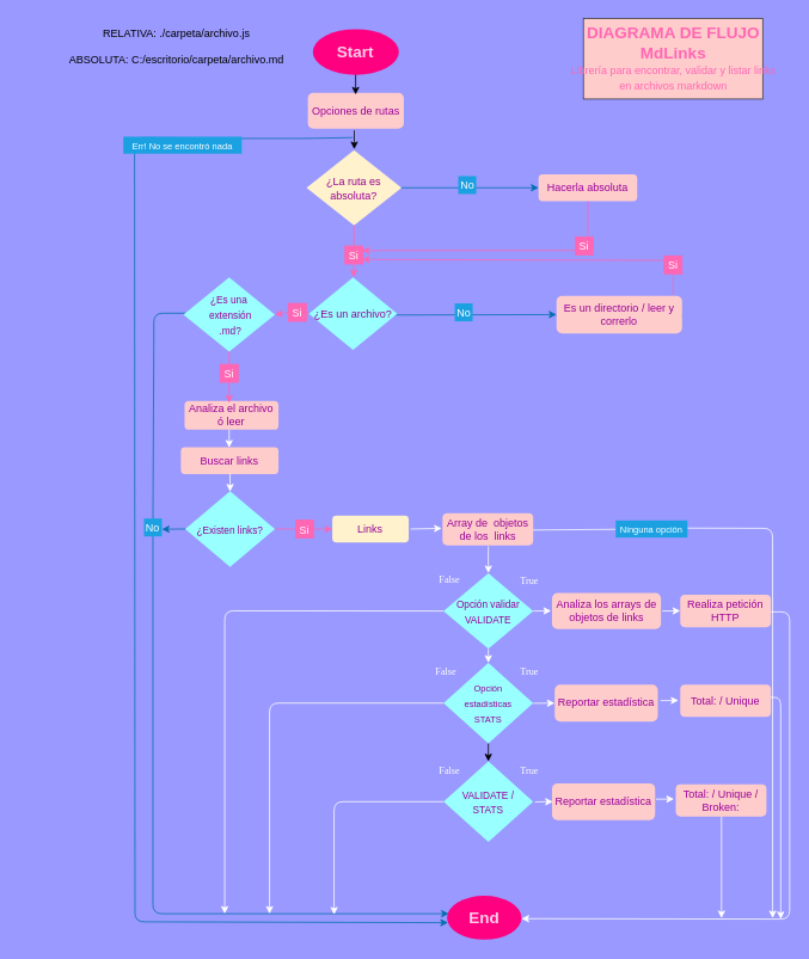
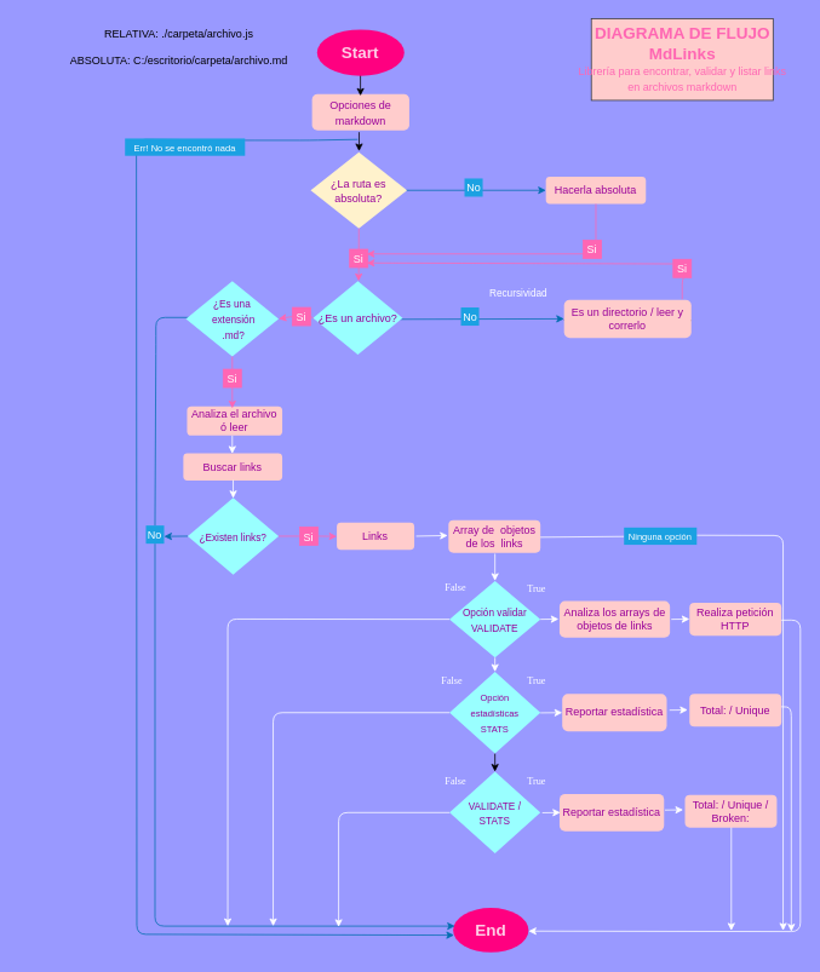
- <mxCell id="5" value="&lt;h4&gt;&lt;font style=&quot;font-weight: normal; font-size: 12px;&quot; color=&quot;#990099&quot;&gt;Opciones de rutas&lt;/font&gt;&lt;/h4&gt;" style="rounded=1;whiteSpace=wrap;html=1;fontSize=14;strokeColor=none;fillColor=#ffcccc;" parent="1" vertex="1"><mxGeometry x="342.75" y="103" width="107" height="40" as="geometry" /></mxCell>
+ <mxCell id="5" value="&lt;h4&gt;&lt;font style=&quot;font-weight: normal; font-size: 12px;&quot; color=&quot;#990099&quot;&gt;Opciones de markdown&lt;/font&gt;&lt;/h4&gt;" style="rounded=1;whiteSpace=wrap;html=1;fontSize=14;strokeColor=none;fillColor=#ffcccc;" parent="1" vertex="1"><mxGeometry x="342.75" y="103" width="107" height="40" as="geometry" /></mxCell>
+ <mxCell id="56" value="&lt;font style=&quot;font-size: 11px;&quot;&gt;Recursividad&lt;/font&gt;" style="text;html=1;strokeColor=none;fillColor=none;align=center;verticalAlign=middle;whiteSpace=wrap;rounded=0;fontFamily=Helvetica;fontSize=10;fontColor=#ffffff;" vertex="1" parent="1"><mxGeometry x="540" y="308" width="60" height="30" as="geometry" /></mxCell>
- <mxCell id="54" value="&lt;font color=&quot;#990099&quot;&gt;&lt;font style=&quot;font-size: 12px;&quot;&gt;Links&lt;/font&gt;&lt;br&gt;&lt;/font&gt;" style="rounded=1;whiteSpace=wrap;html=1;fontSize=12;fillColor=#fff2cc;strokeColor=none;" vertex="1" parent="1"><mxGeometry x="370" y="574.75" width="85.25" height="30" as="geometry" /></mxCell>
+ <mxCell id="54" value="&lt;font color=&quot;#990099&quot;&gt;&lt;font style=&quot;font-size: 12px;&quot;&gt;Links&lt;/font&gt;&lt;br&gt;&lt;/font&gt;" style="rounded=1;whiteSpace=wrap;html=1;fontSize=12;fillColor=#ffcccc;strokeColor=none;" vertex="1" parent="1"><mxGeometry x="370" y="574.75" width="85.25" height="30" as="geometry" /></mxCell>
